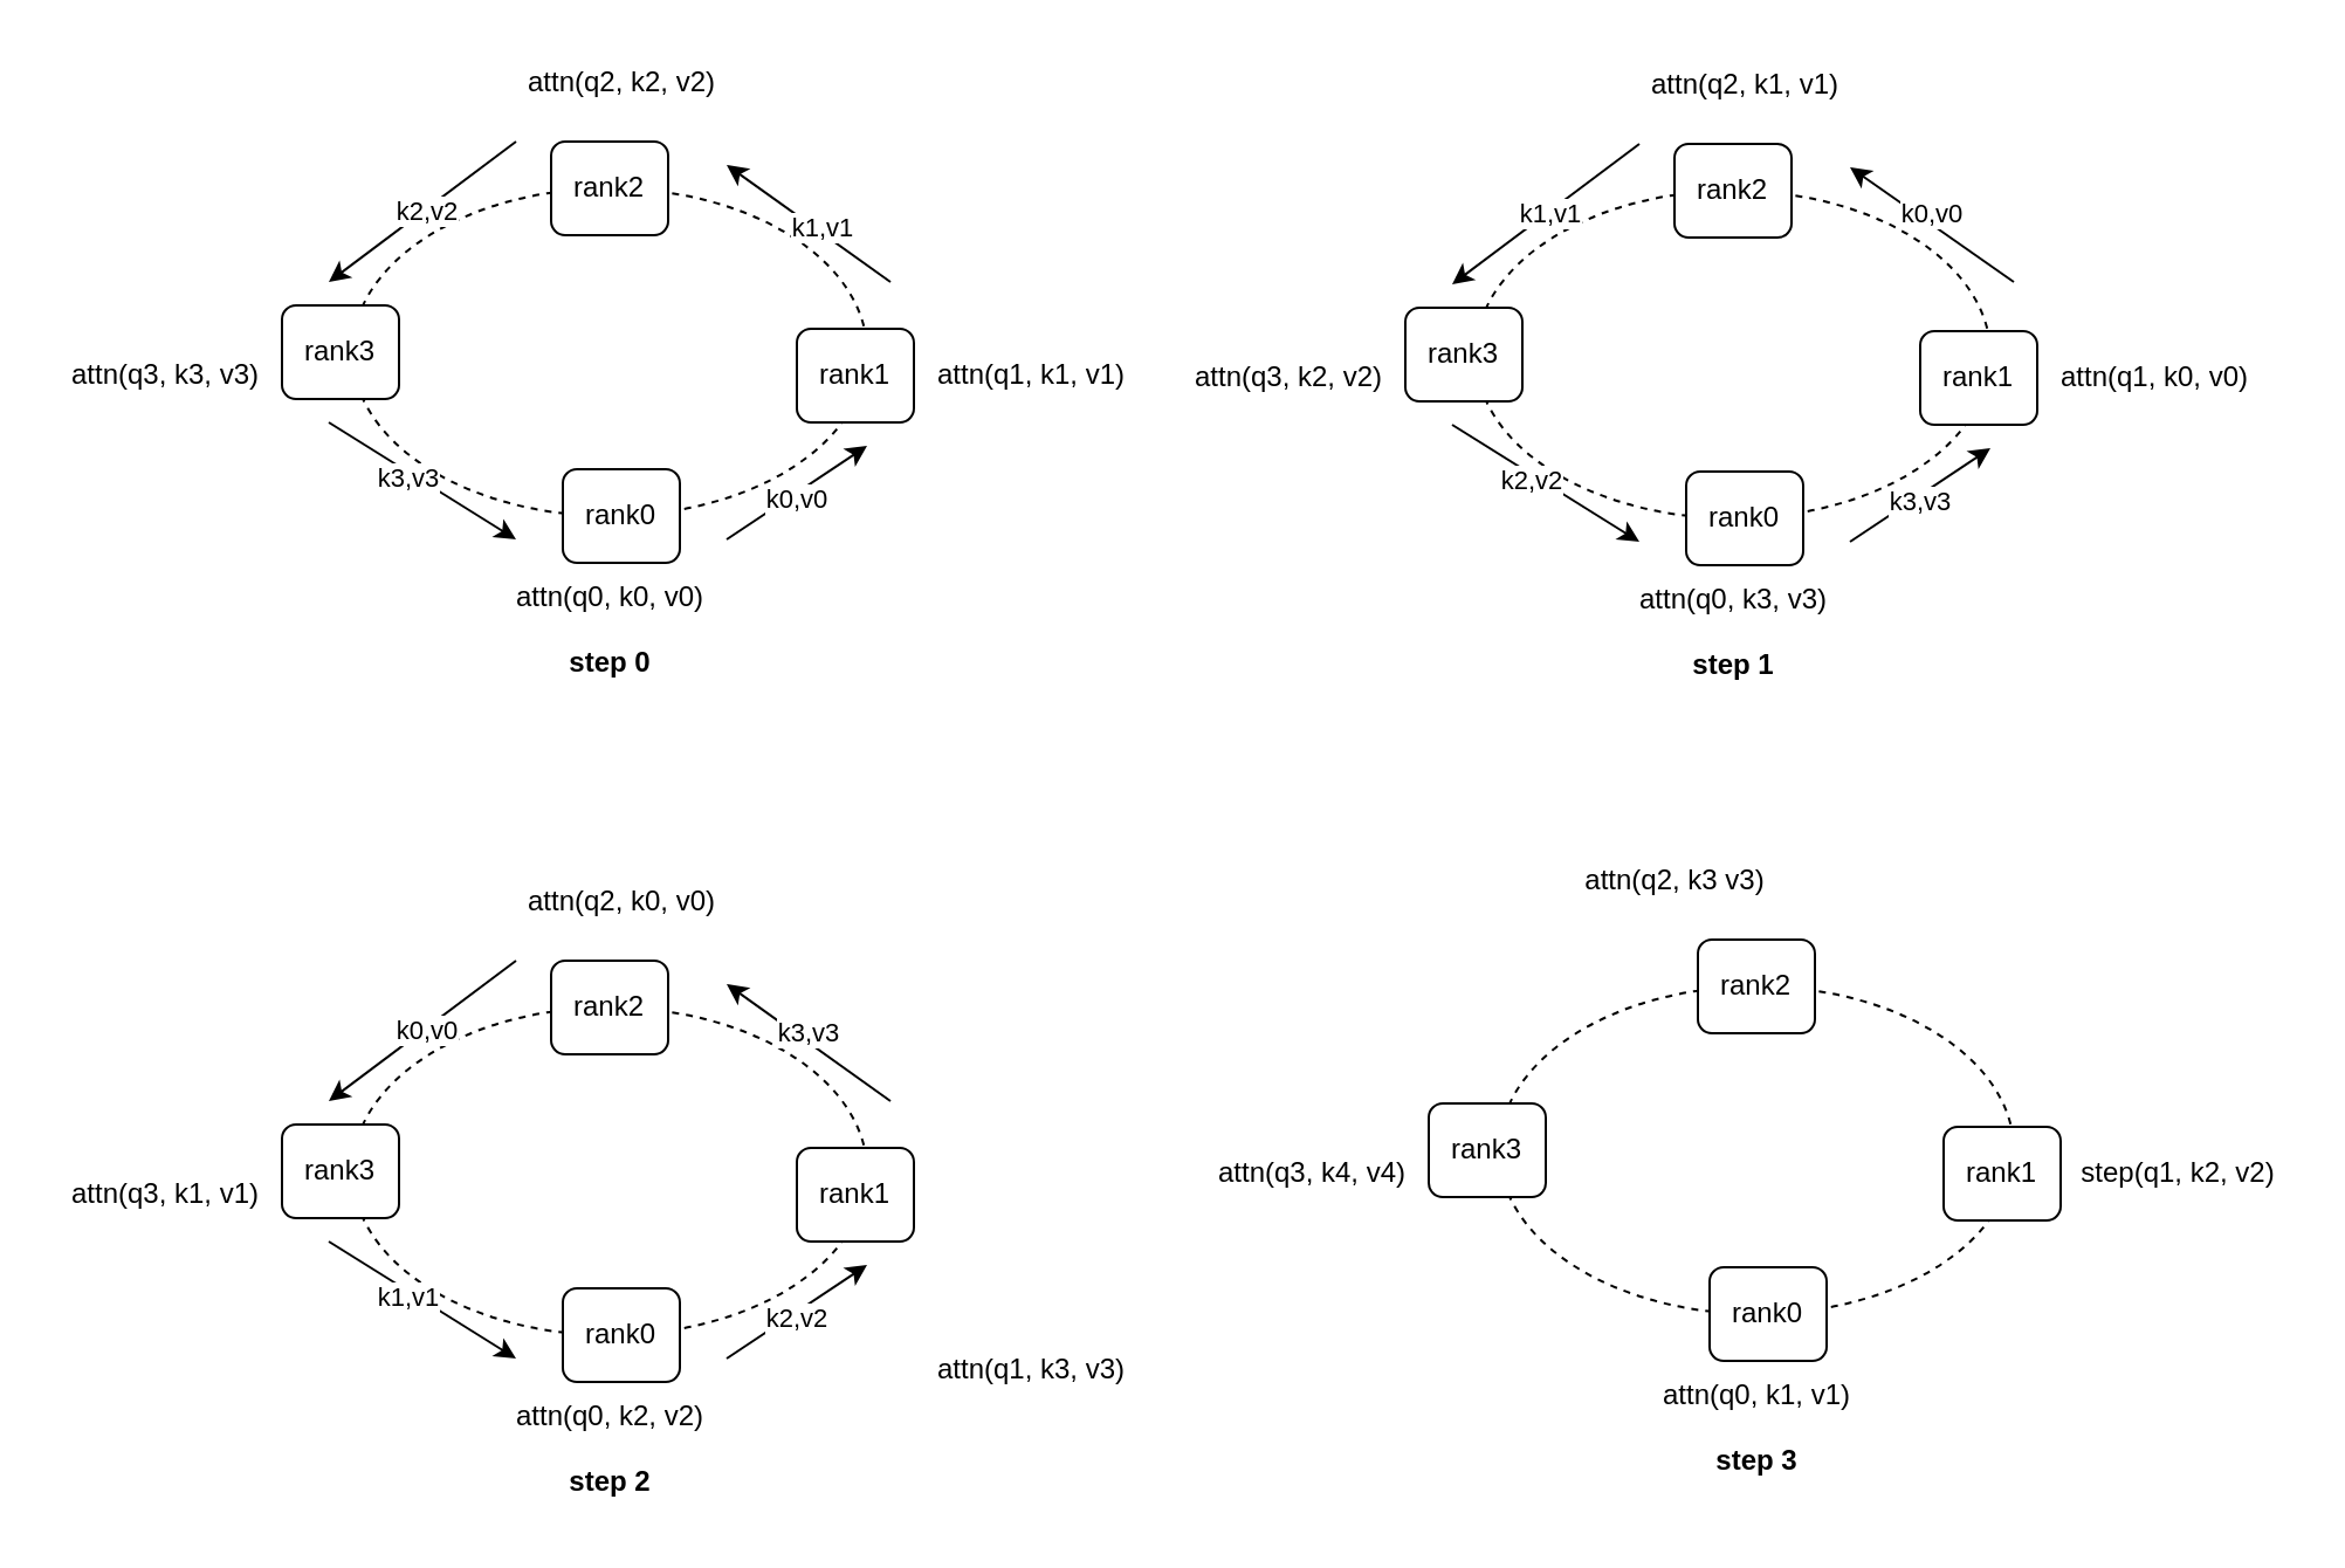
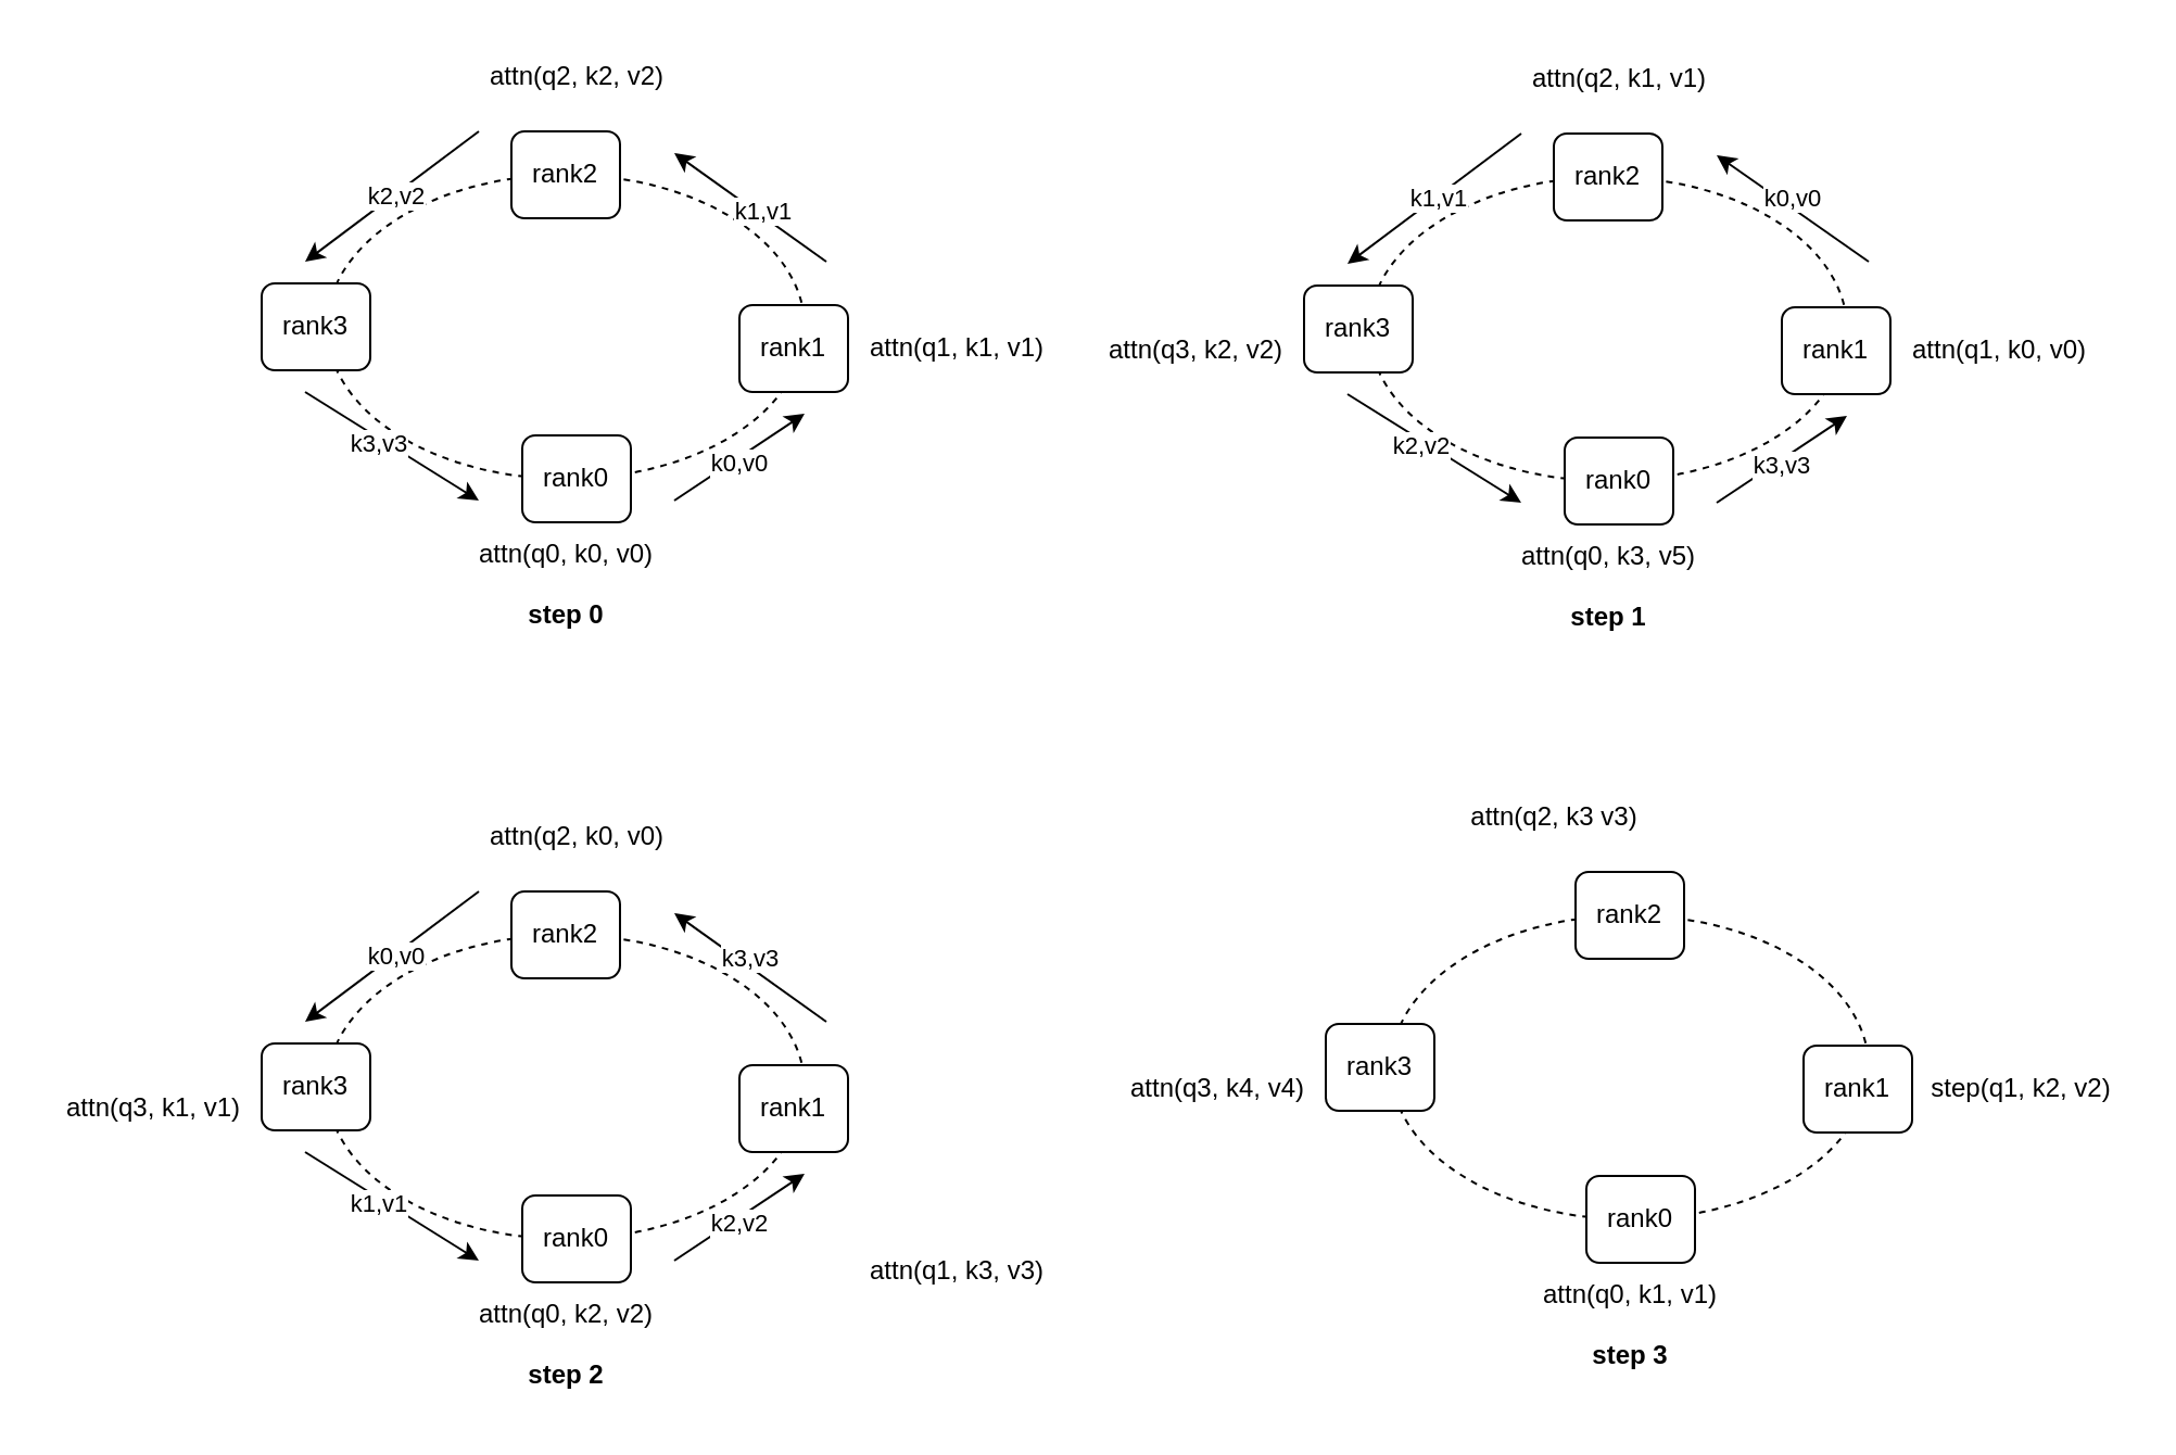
- <mxCell id="18" value="attn(q3, k3, v3)" style="text;html=1;align=center;verticalAlign=middle;resizable=0;points=[];autosize=1;strokeColor=none;fillColor=none;" vertex="1" parent="1"><mxGeometry x="20" y="145" width="100" height="30" as="geometry" /></mxCell>
- <mxCell id="33" value="attn(q0, k3, v3)" style="text;html=1;align=center;verticalAlign=middle;resizable=0;points=[];autosize=1;strokeColor=none;fillColor=none;" vertex="1" parent="1"><mxGeometry x="690" y="241" width="100" height="30" as="geometry" /></mxCell>
+ <mxCell id="33" value="attn(q0, k3, v5)" style="text;html=1;align=center;verticalAlign=middle;resizable=0;points=[];autosize=1;strokeColor=none;fillColor=none;" vertex="1" parent="1"><mxGeometry x="690" y="241" width="100" height="30" as="geometry" /></mxCell>
